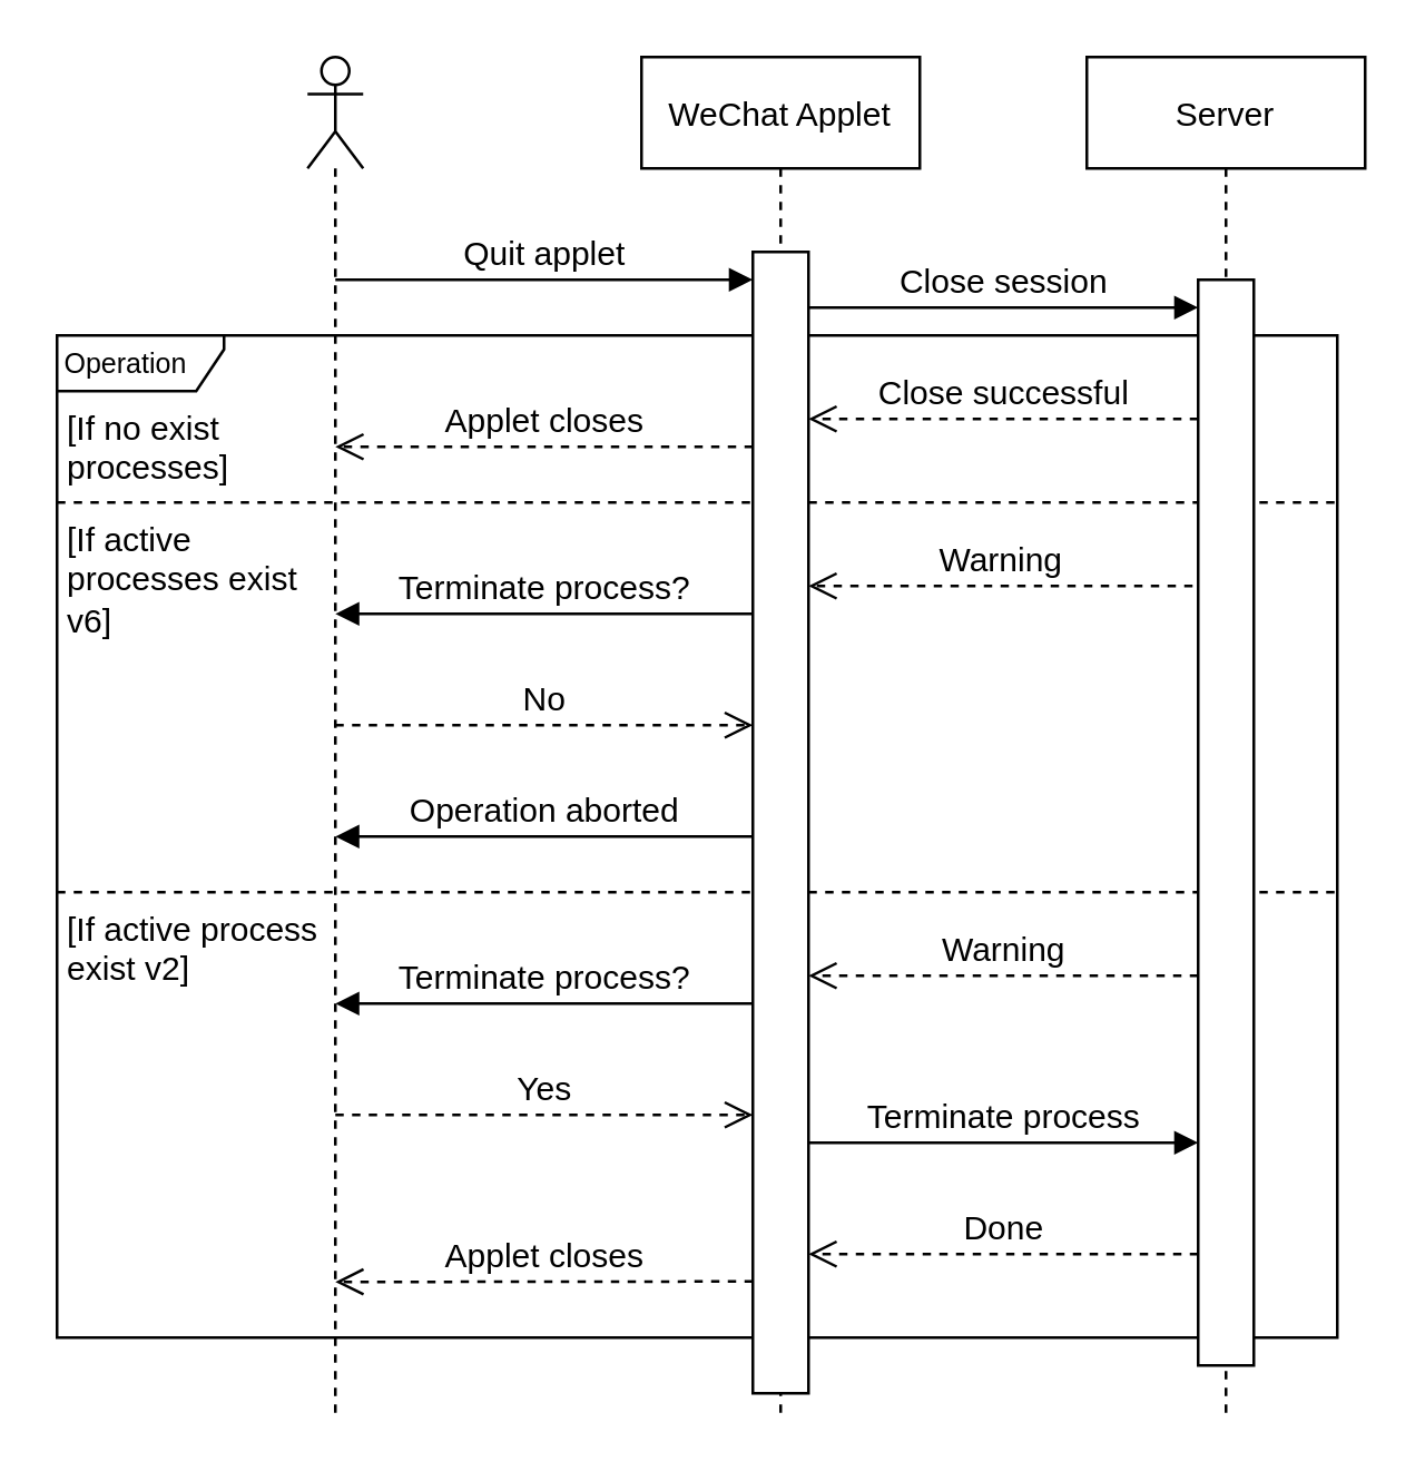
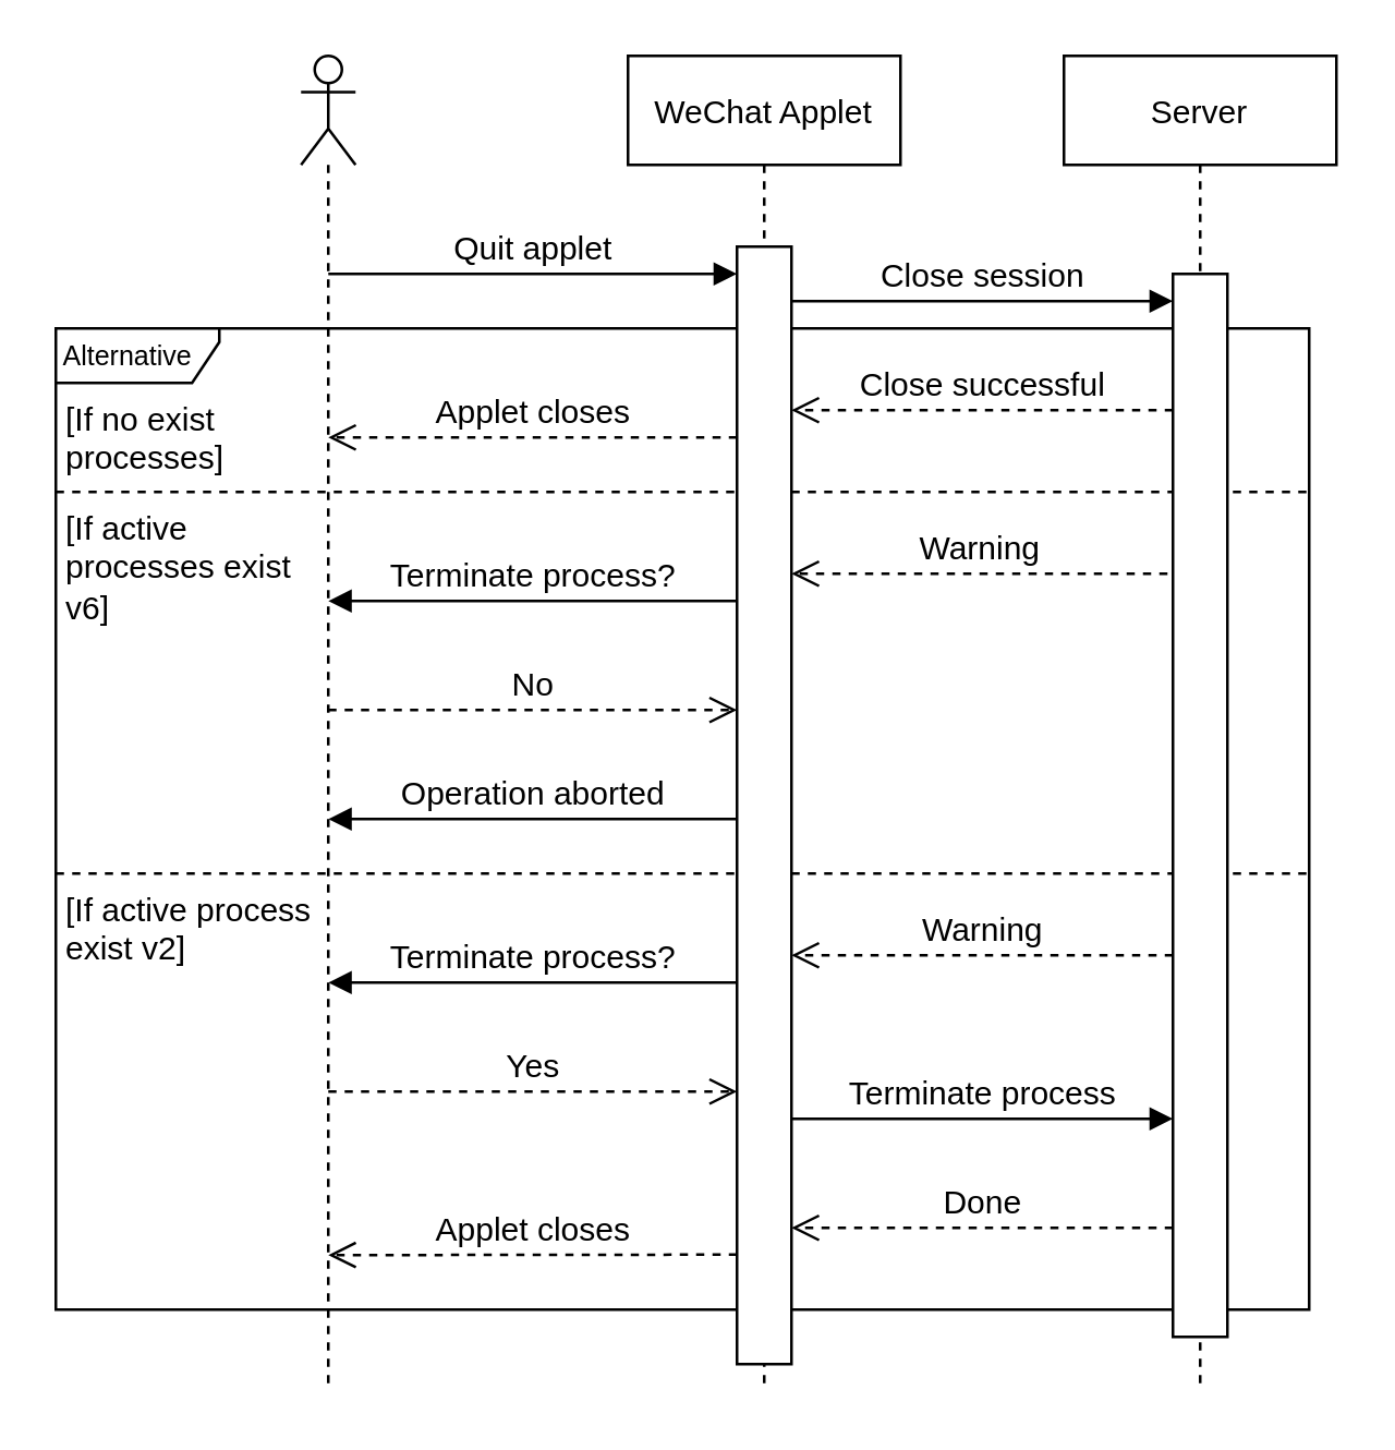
- <mxCell id="3" value="&lt;font style=&quot;font-size: 10px&quot;&gt;Operation&lt;/font&gt;" style="shape=umlFrame;tabWidth=110;tabHeight=30;tabPosition=left;html=1;boundedLbl=1;labelInHeader=1;width=60;height=20;align=left;spacingLeft=1;container=0;" parent="1" vertex="1"><mxGeometry x="20" y="120" width="460" height="360" as="geometry" /></mxCell>
+ <mxCell id="3" value="&lt;font style=&quot;font-size: 10px&quot;&gt;Alternative&lt;/font&gt;" style="shape=umlFrame;tabWidth=110;tabHeight=30;tabPosition=left;html=1;boundedLbl=1;labelInHeader=1;width=60;height=20;align=left;spacingLeft=1;container=0;" parent="1" vertex="1"><mxGeometry x="20" y="120" width="460" height="360" as="geometry" /></mxCell>
